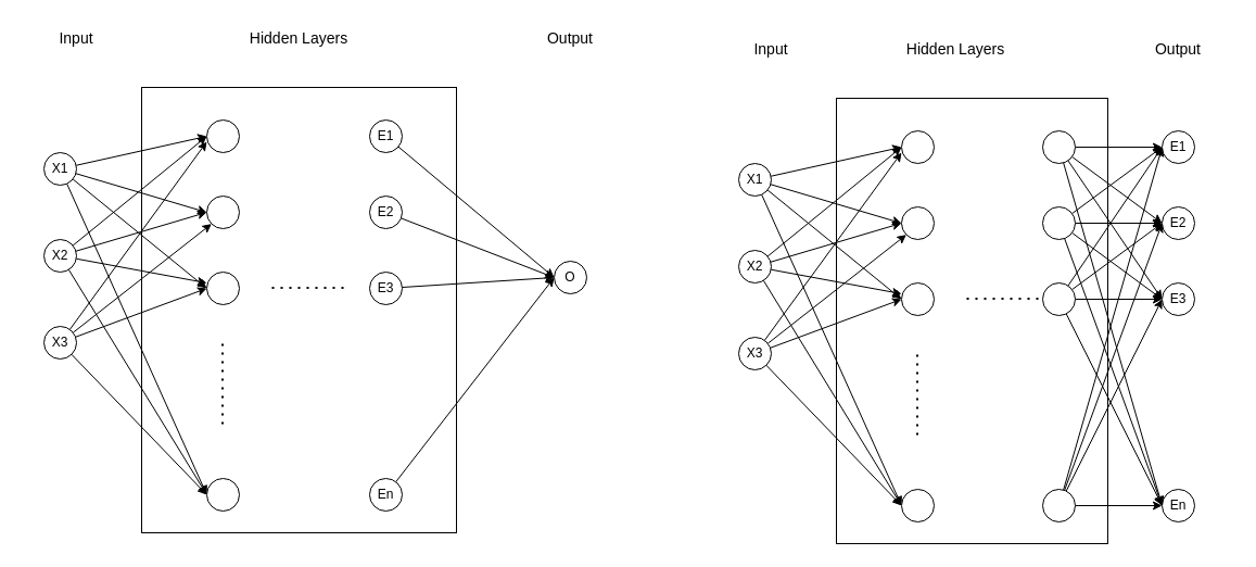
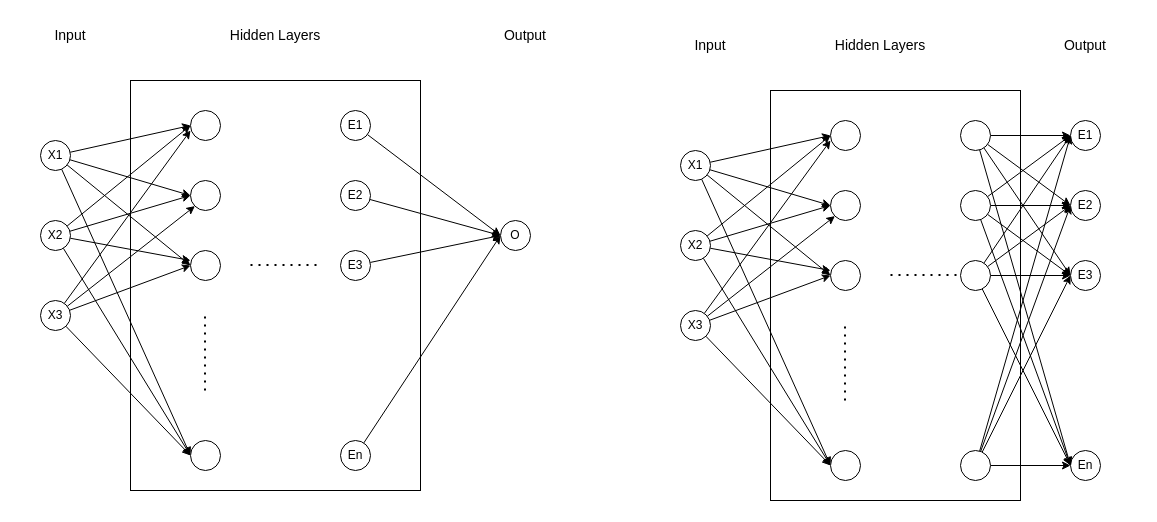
- <mxCell id="25" value="O" style="ellipse;whiteSpace=wrap;html=1;aspect=fixed;" vertex="1" parent="1"><mxGeometry x="510" y="240" width="30" height="30" as="geometry" /></mxCell>
+ <mxCell id="25" value="O" style="ellipse;whiteSpace=wrap;html=1;aspect=fixed;" vertex="1" parent="1"><mxGeometry x="500" y="220" width="30" height="30" as="geometry" /></mxCell>
